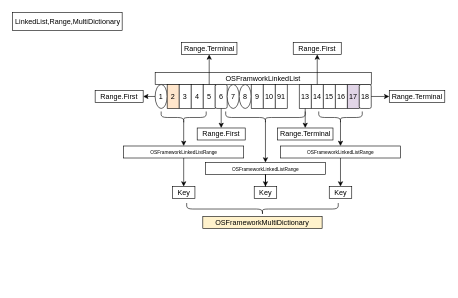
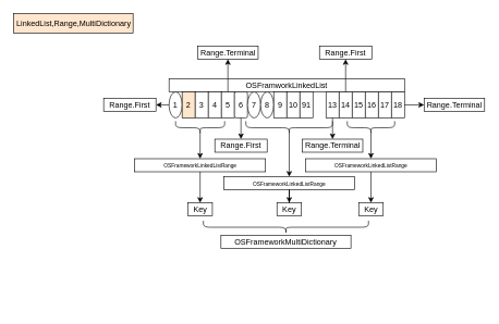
- <mxCell id="2" value="LinkedList,Range,MultiDictionary" style="rounded=0;whiteSpace=wrap;html=1;" parent="1" vertex="1"><mxGeometry x="20.5" y="20" width="182.5" height="30" as="geometry" /></mxCell>
+ <mxCell id="2" value="LinkedList,Range,MultiDictionary" style="rounded=0;whiteSpace=wrap;html=1;fillColor=#ffe6cc;" parent="1" vertex="1"><mxGeometry x="20.5" y="20" width="182.5" height="30" as="geometry" /></mxCell>
- <mxCell id="9" value="17" style="rounded=0;whiteSpace=wrap;html=1;fillColor=#e1d5e7;" parent="4" vertex="1"><mxGeometry x="320" y="20" width="20" height="40" as="geometry" /></mxCell>
+ <mxCell id="9" value="17" style="rounded=0;whiteSpace=wrap;html=1;" parent="4" vertex="1"><mxGeometry x="320" y="20" width="20" height="40" as="geometry" /></mxCell>
- <mxCell id="10" value="18" style="whiteSpace=wrap;html=1;rounded=1;" parent="4" vertex="1"><mxGeometry x="340" y="20" width="20" height="40" as="geometry" /></mxCell>
+ <mxCell id="10" value="18" style="rounded=0;whiteSpace=wrap;html=1;" parent="4" vertex="1"><mxGeometry x="340" y="20" width="20" height="40" as="geometry" /></mxCell>
- <mxCell id="49" value="OSFrameworkMultiDictionary" style="rounded=0;whiteSpace=wrap;html=1;fillColor=#fff2cc;" parent="3" vertex="1"><mxGeometry x="179.38" y="290" width="198.75" height="20" as="geometry" /></mxCell>
+ <mxCell id="49" value="OSFrameworkMultiDictionary" style="rounded=0;whiteSpace=wrap;html=1;" parent="3" vertex="1"><mxGeometry x="179.38" y="290" width="198.75" height="20" as="geometry" /></mxCell>
